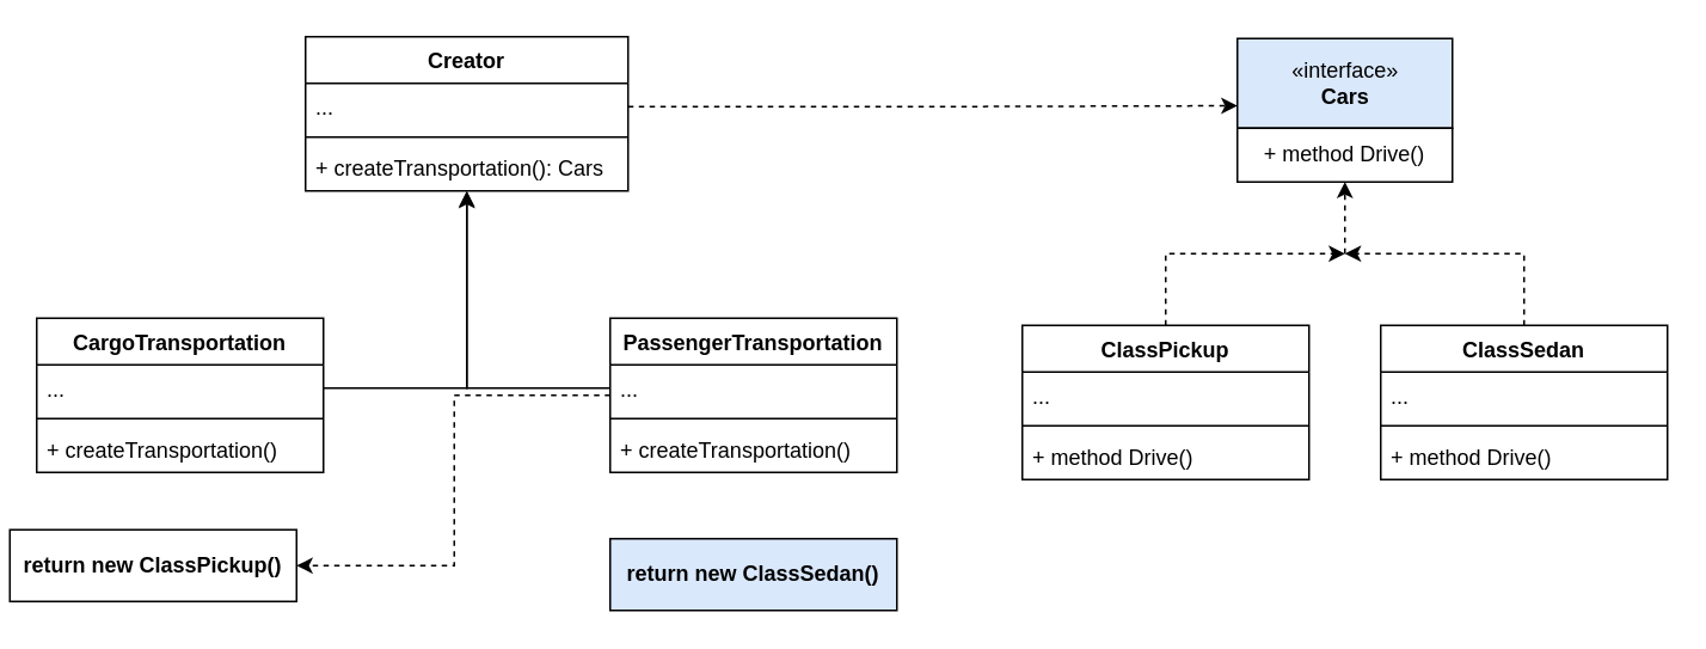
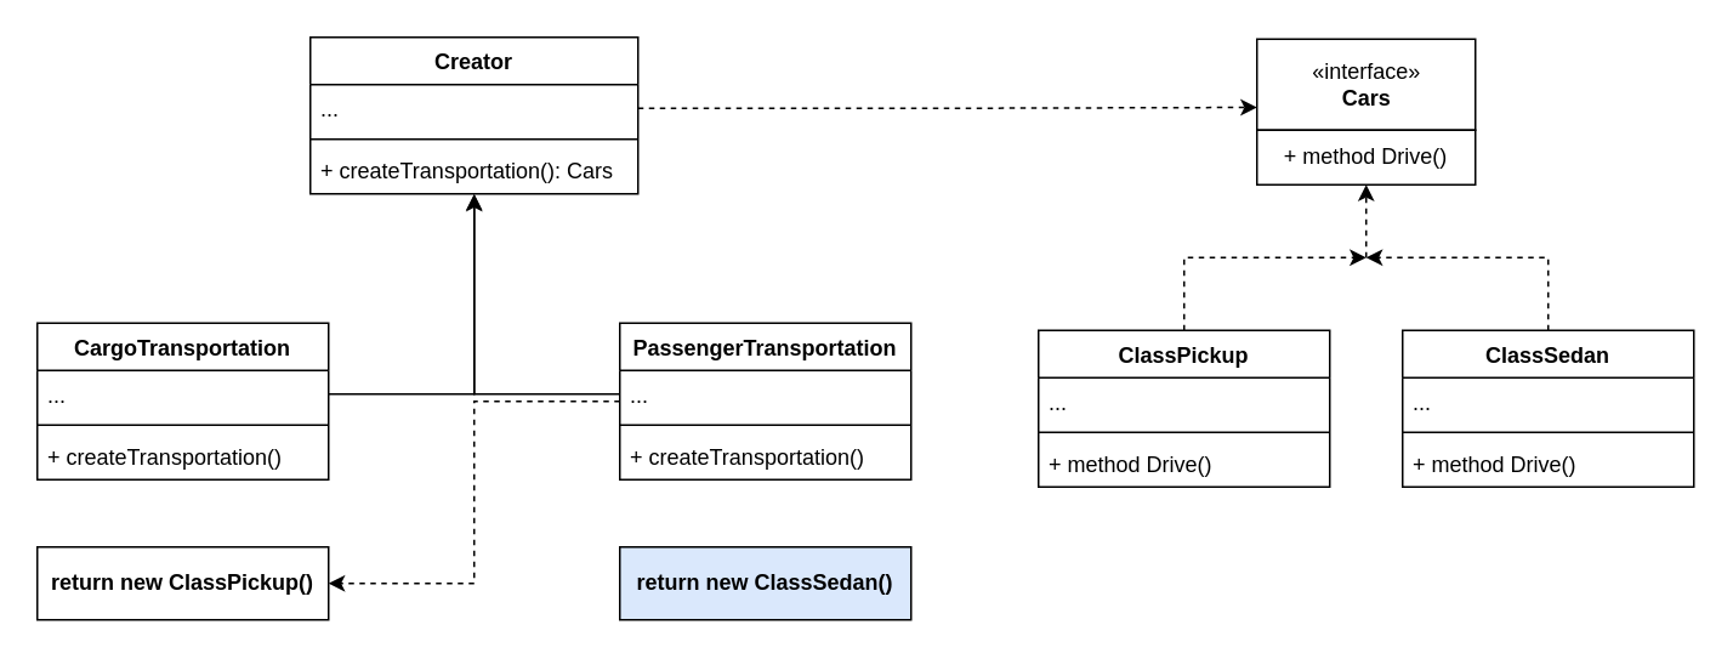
- <mxCell id="4" value="«interface»&lt;br&gt;&lt;b&gt;Cars&lt;/b&gt;" style="html=1;fillColor=#dae8fc;" vertex="1" parent="1"><mxGeometry x="690" y="21" width="120" height="50" as="geometry" /></mxCell>
+ <mxCell id="4" value="«interface»&lt;br&gt;&lt;b&gt;Cars&lt;/b&gt;" style="html=1;" vertex="1" parent="1"><mxGeometry x="690" y="21" width="120" height="50" as="geometry" /></mxCell>
- <mxCell id="31" value="return new ClassPickup()" style="whiteSpace=wrap;html=1;verticalAlign=middle;fontStyle=1;startSize=26;" vertex="1" parent="1"><mxGeometry x="5" y="295" width="160" height="40" as="geometry" /></mxCell>
+ <mxCell id="31" value="return new ClassPickup()" style="whiteSpace=wrap;html=1;verticalAlign=middle;fontStyle=1;startSize=26;" vertex="1" parent="1"><mxGeometry x="20" y="300" width="160" height="40" as="geometry" /></mxCell>
